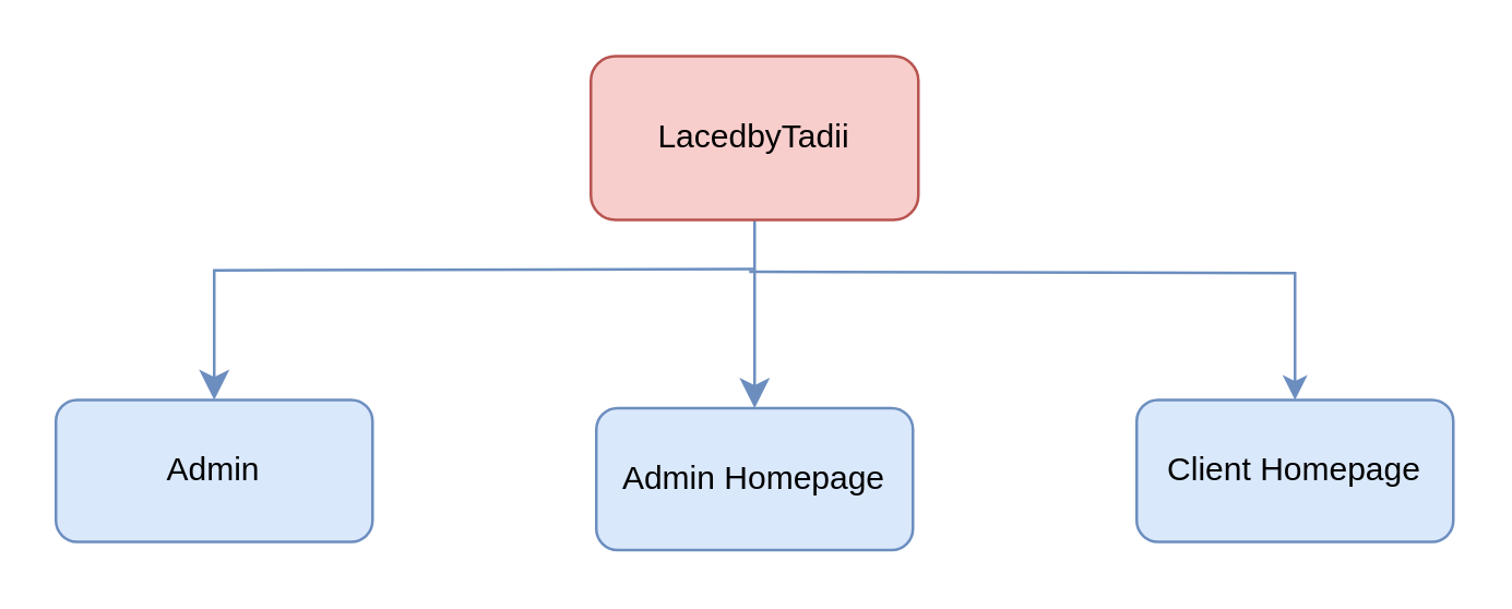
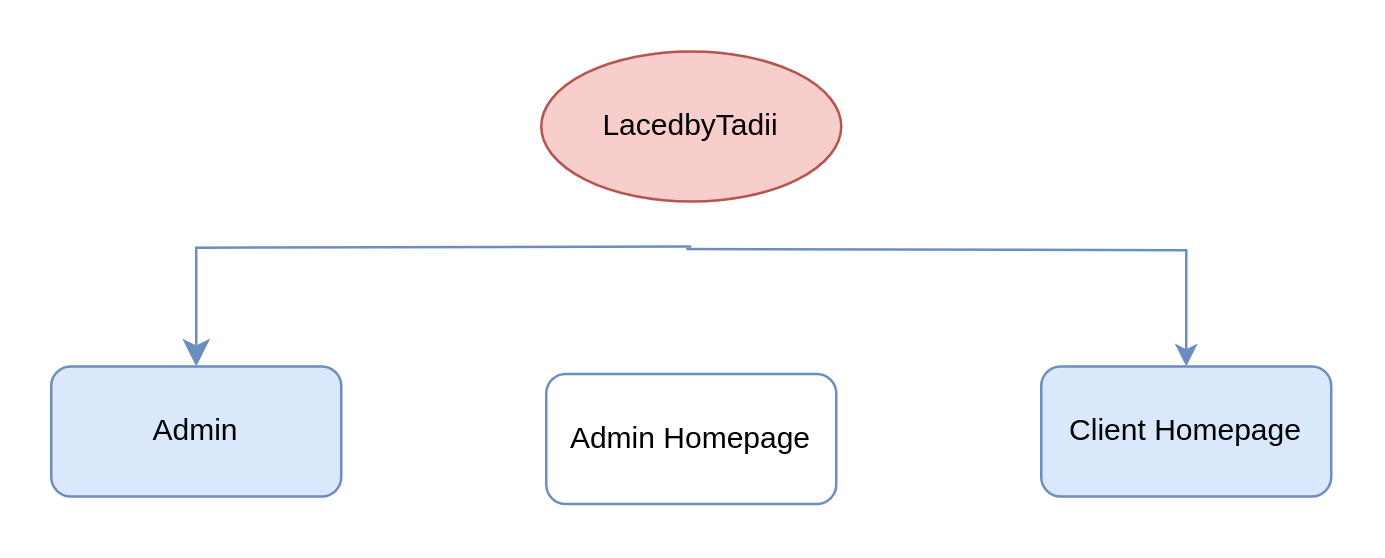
- <mxCell id="5" value="LacedbyTadii" style="rounded=1;whiteSpace=wrap;html=1;fillColor=#f8cecc;strokeColor=#b85450;" vertex="1" parent="1"><mxGeometry x="216" y="20" width="120" height="60" as="geometry" /></mxCell>
+ <mxCell id="5" value="LacedbyTadii" style="ellipse;whiteSpace=wrap;html=1;fillColor=#f8cecc;strokeColor=#b85450;" vertex="1" parent="1"><mxGeometry x="216" y="20" width="120" height="60" as="geometry" /></mxCell>
- <mxCell id="3" value="" style="edgeStyle=none;curved=1;rounded=0;orthogonalLoop=1;jettySize=auto;html=1;fontSize=12;startSize=8;endSize=8;fillColor=#dae8fc;strokeColor=#6c8ebf;" edge="1" parent="1" source="5" target="7"><mxGeometry relative="1" as="geometry" /></mxCell>
- <mxCell id="7" value="Admin Homepage" style="rounded=1;whiteSpace=wrap;html=1;rotation=0;fillColor=#dae8fc;strokeColor=#6c8ebf;" vertex="1" parent="1"><mxGeometry x="218" y="149" width="116" height="52" as="geometry" /></mxCell>
+ <mxCell id="7" value="Admin Homepage" style="rounded=1;whiteSpace=wrap;html=1;rotation=0;fillColor=#ffffff;strokeColor=#6c8ebf;" vertex="1" parent="1"><mxGeometry x="218" y="149" width="116" height="52" as="geometry" /></mxCell>
